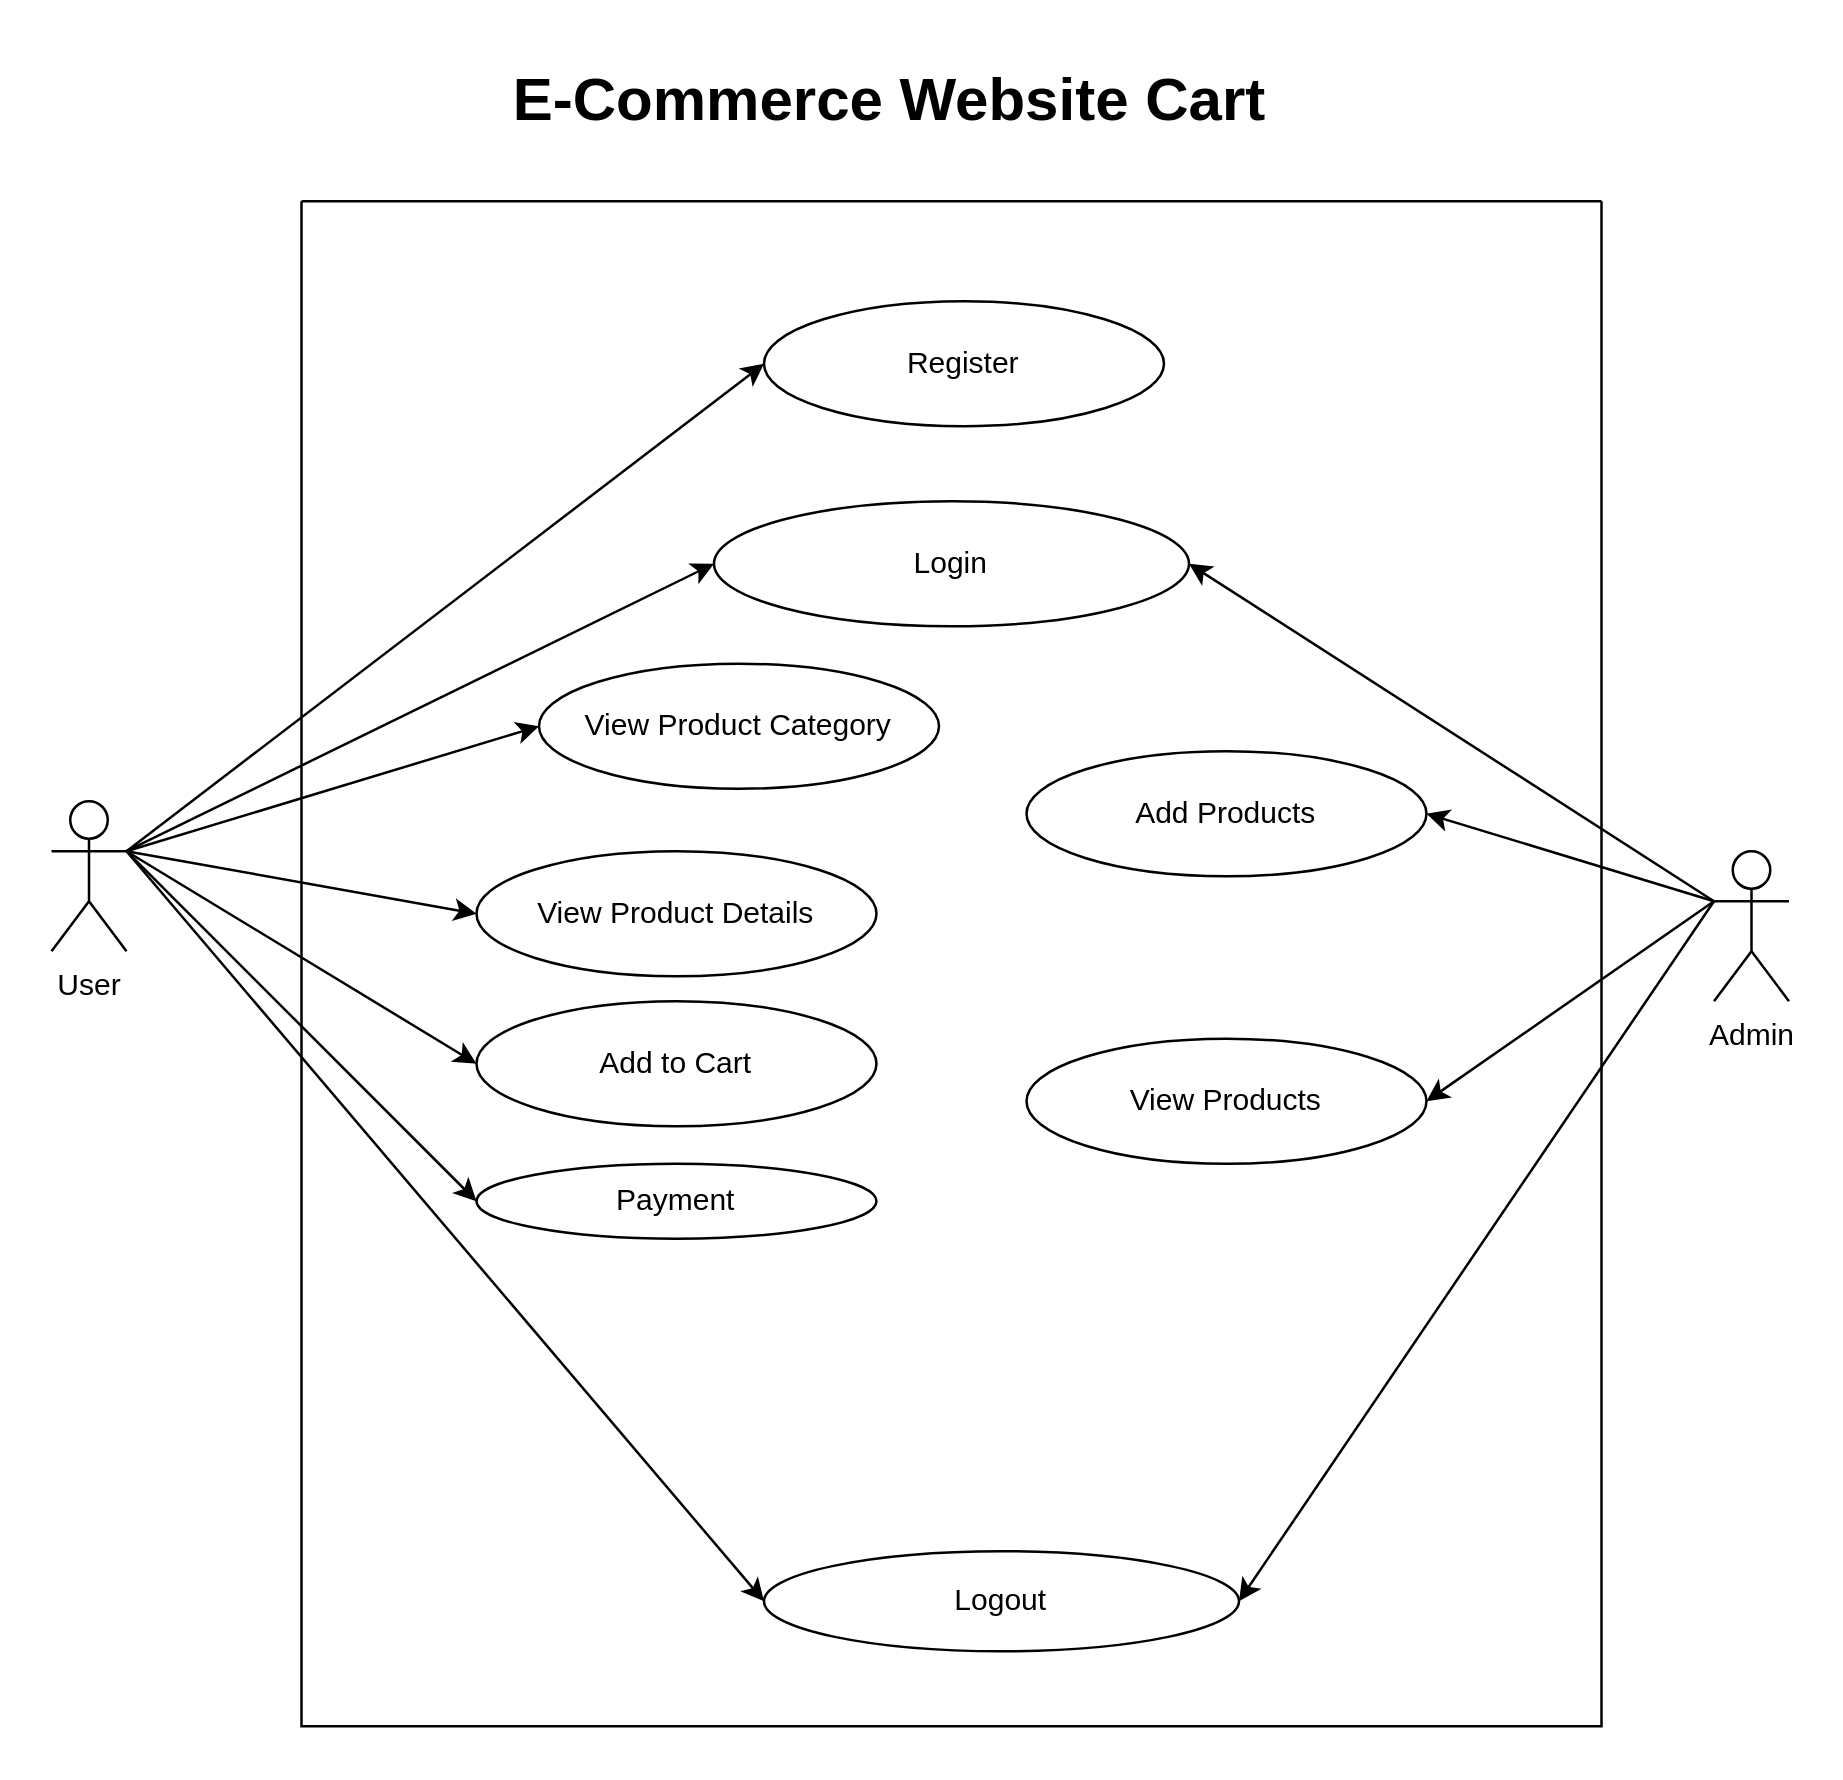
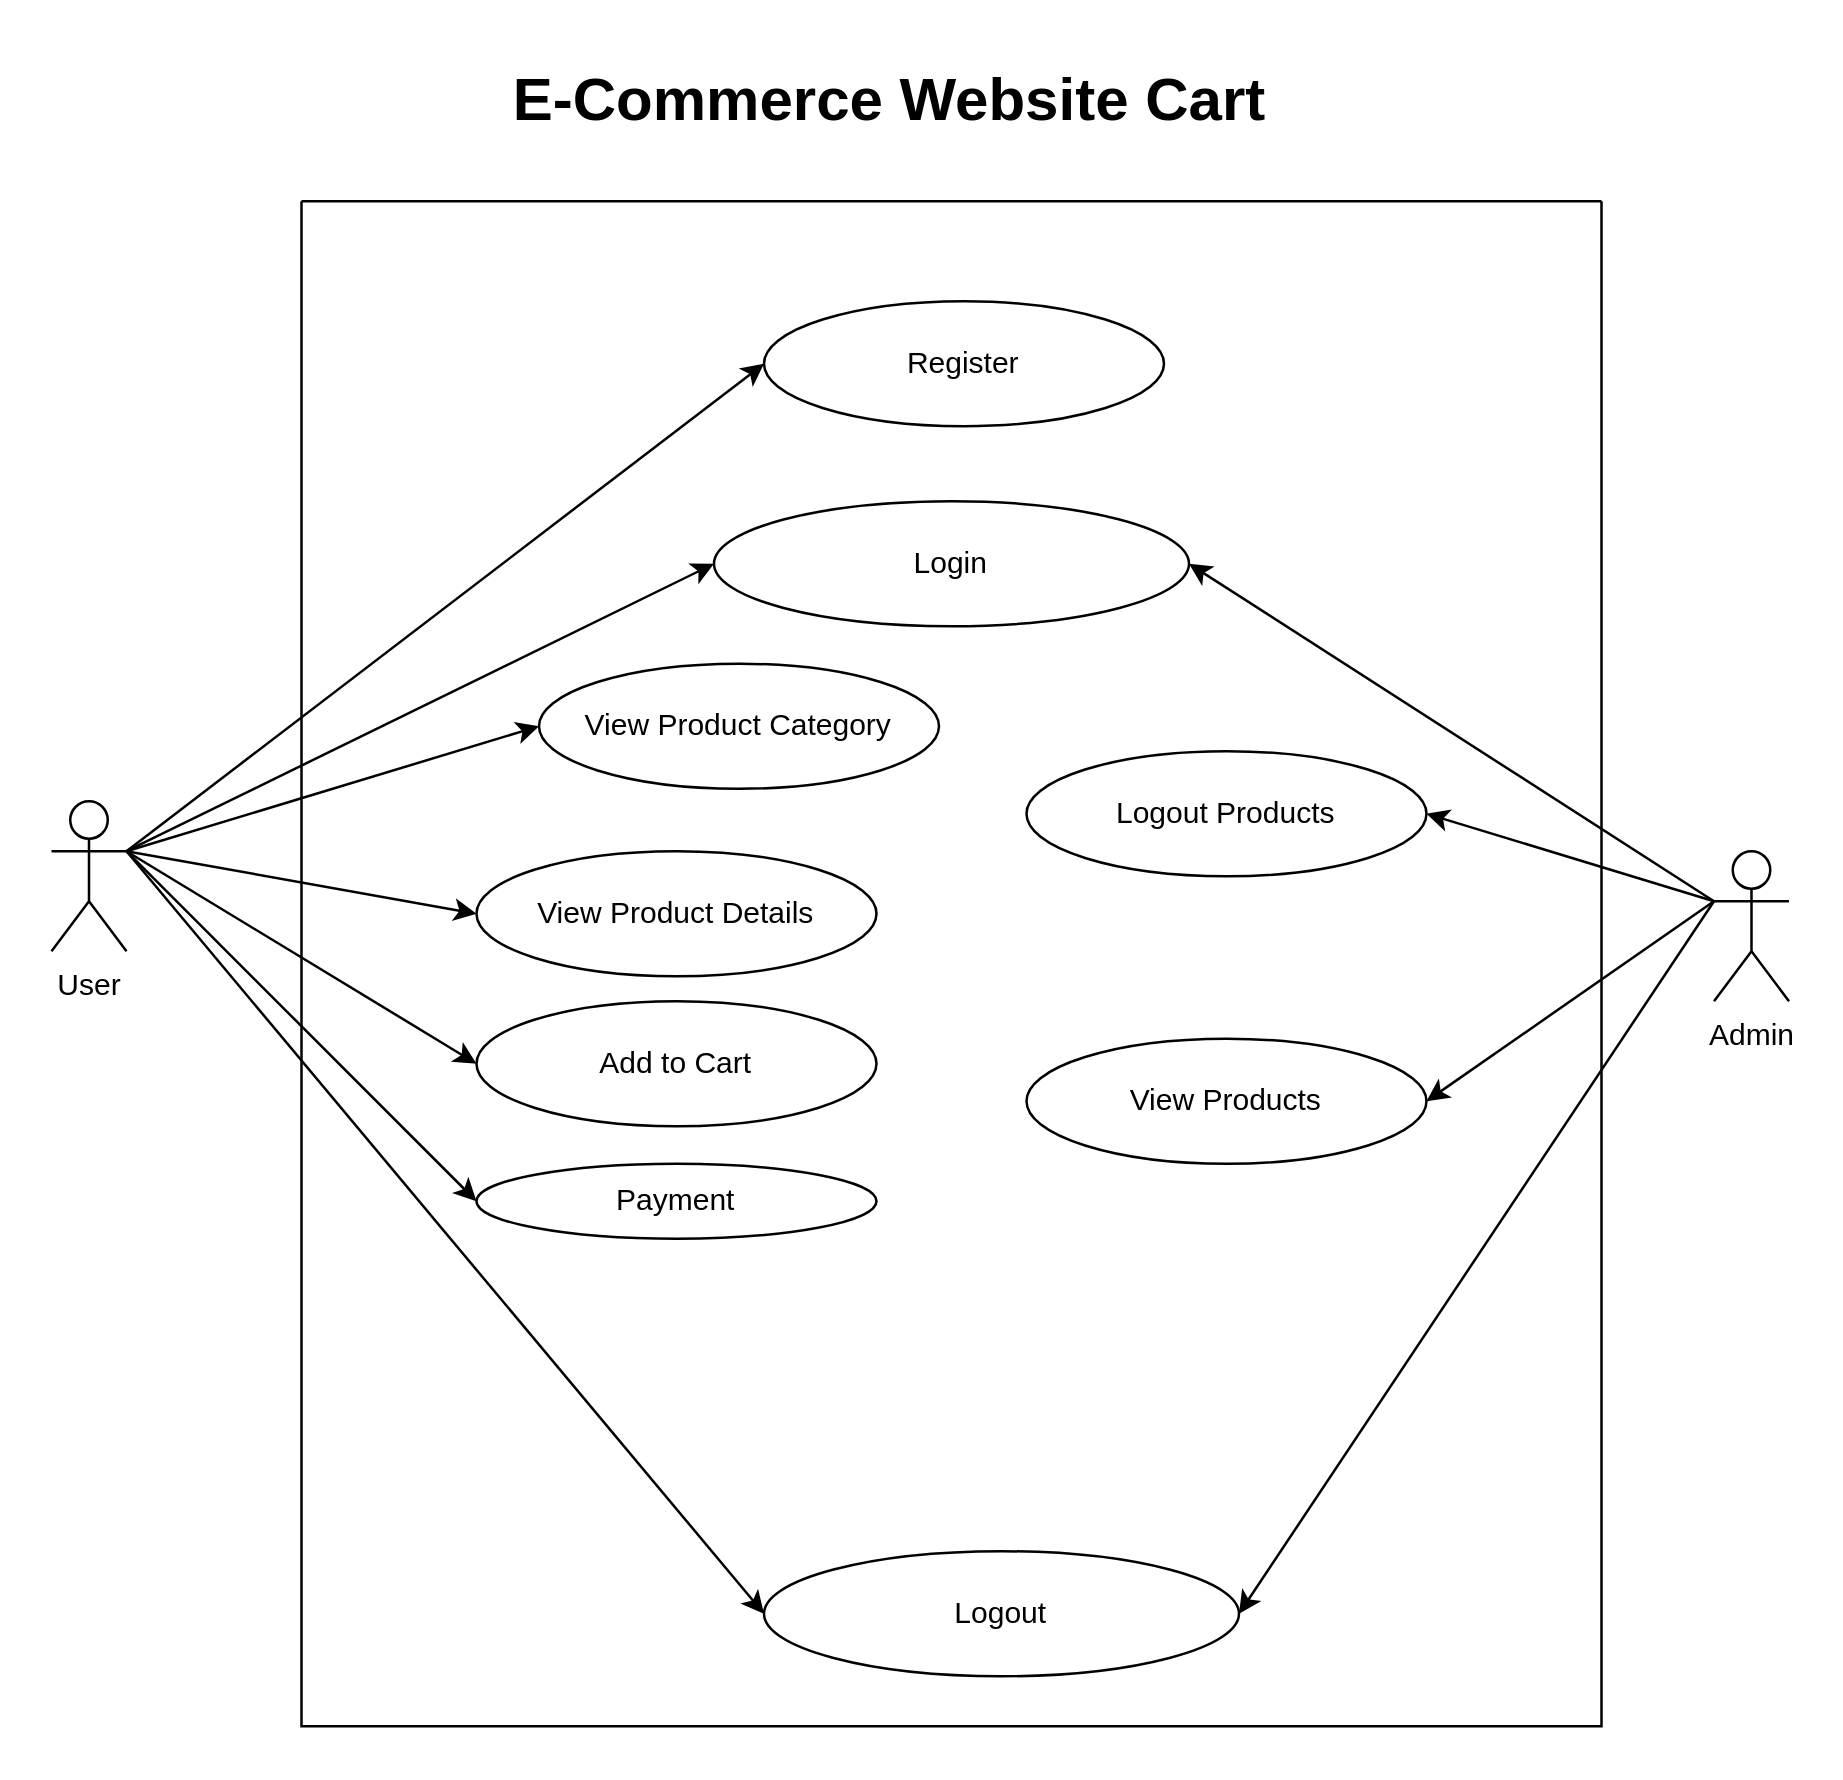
- <mxCell id="9" value="Add Products" style="ellipse;whiteSpace=wrap;html=1;" parent="3" vertex="1"><mxGeometry x="290" y="220" width="160" height="50" as="geometry" /></mxCell>
+ <mxCell id="9" value="Logout Products" style="ellipse;whiteSpace=wrap;html=1;" parent="3" vertex="1"><mxGeometry x="290" y="220" width="160" height="50" as="geometry" /></mxCell>
- <mxCell id="11" value="Logout" style="ellipse;whiteSpace=wrap;html=1;" parent="3" vertex="1"><mxGeometry x="185" y="540" width="190" height="40" as="geometry" /></mxCell>
+ <mxCell id="11" value="Logout" style="ellipse;whiteSpace=wrap;html=1;" parent="3" vertex="1"><mxGeometry x="185" y="540" width="190" height="50" as="geometry" /></mxCell>
